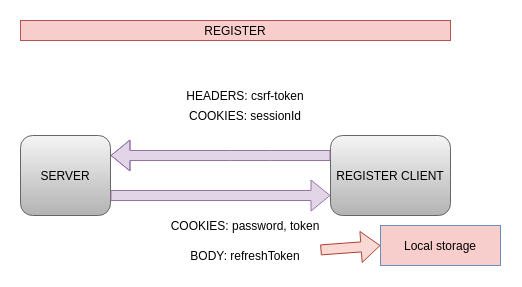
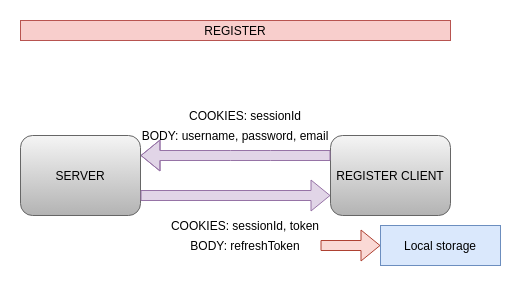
- <mxCell id="8" value="HEADERS: csrf-token" style="text;strokeColor=none;fillColor=none;align=center;verticalAlign=middle;rounded=0;fontFamily=Helvetica;fontColor=#000000;" parent="1" vertex="1"><mxGeometry x="170" y="85" width="150" height="20" as="geometry" /></mxCell>
+ <mxCell id="6" value="BODY: username, password, email" style="text;align=center;verticalAlign=middle;rounded=0;fontFamily=Helvetica;absoluteArcSize=0;fillColor=none;fontColor=#000000;" parent="1" vertex="1"><mxGeometry x="140" y="125" width="190" height="20" as="geometry" /></mxCell>
- <mxCell id="3" value="SERVER" style="rounded=1;fillColor=#f5f5f5;strokeColor=#666666;gradientColor=#b3b3b3;fontColor=#000000;" parent="1" vertex="1"><mxGeometry x="20" y="135" width="90" height="80" as="geometry" /></mxCell>
+ <mxCell id="3" value="SERVER" style="rounded=1;fillColor=#f5f5f5;strokeColor=#666666;gradientColor=#b3b3b3;fontColor=#000000;" parent="1" vertex="1"><mxGeometry x="20" y="135" width="120" height="80" as="geometry" /></mxCell>
- <mxCell id="9" value="COOKIES: password, token" style="text;strokeColor=none;fillColor=none;align=center;verticalAlign=middle;rounded=0;fontFamily=Helvetica;fontColor=#000000;" parent="1" vertex="1"><mxGeometry x="170" y="215" width="150" height="20" as="geometry" /></mxCell>
+ <mxCell id="9" value="COOKIES: sessionId, token" style="text;strokeColor=none;fillColor=none;align=center;verticalAlign=middle;rounded=0;fontFamily=Helvetica;fontColor=#000000;" parent="1" vertex="1"><mxGeometry x="170" y="215" width="150" height="20" as="geometry" /></mxCell>
- <mxCell id="12" value="Local storage" style="rounded=0;fontFamily=Helvetica;strokeColor=#6c8ebf;fillColor=#f8cecc;fontColor=#000000;" parent="1" vertex="1"><mxGeometry x="380" y="225" width="120" height="40" as="geometry" /></mxCell>
+ <mxCell id="12" value="Local storage" style="rounded=0;fontFamily=Helvetica;strokeColor=#6c8ebf;fillColor=#dae8fc;fontColor=#000000;" parent="1" vertex="1"><mxGeometry x="380" y="225" width="120" height="40" as="geometry" /></mxCell>
- <mxCell id="11" value="BODY: refreshToken" style="text;strokeColor=none;fillColor=none;align=center;verticalAlign=middle;rounded=0;fontFamily=Helvetica;fontColor=#000000;" parent="1" vertex="1"><mxGeometry x="170" y="245" width="150" height="20" as="geometry" /></mxCell>
+ <mxCell id="11" value="BODY: refreshToken" style="text;strokeColor=none;fillColor=none;align=center;verticalAlign=middle;rounded=0;fontFamily=Helvetica;fontColor=#000000;" parent="1" vertex="1"><mxGeometry x="170" y="235" width="150" height="20" as="geometry" /></mxCell>
